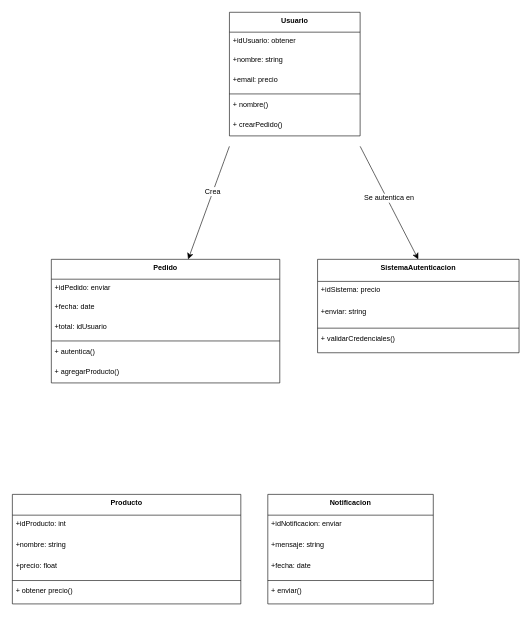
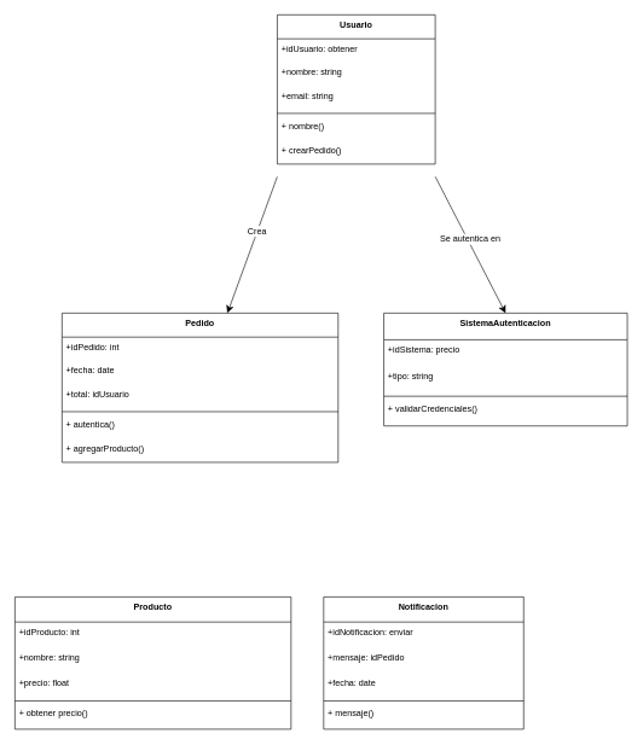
- <mxCell id="5" value="+email: precio" style="text;strokeColor=none;fillColor=none;align=left;verticalAlign=top;spacingLeft=4;spacingRight=4;overflow=hidden;rotatable=0;points=[[0,0.5],[1,0.5]];portConstraint=eastwest;" vertex="1" parent="2"><mxGeometry y="99.143" width="218" height="33" as="geometry" /></mxCell>
+ <mxCell id="5" value="+email: string" style="text;strokeColor=none;fillColor=none;align=left;verticalAlign=top;spacingLeft=4;spacingRight=4;overflow=hidden;rotatable=0;points=[[0,0.5],[1,0.5]];portConstraint=eastwest;" vertex="1" parent="2"><mxGeometry y="99.143" width="218" height="33" as="geometry" /></mxCell>
- <mxCell id="15" value="+idPedido: enviar" style="text;strokeColor=none;fillColor=none;align=left;verticalAlign=top;spacingLeft=4;spacingRight=4;overflow=hidden;rotatable=0;points=[[0,0.5],[1,0.5]];portConstraint=eastwest;" vertex="1" parent="14"><mxGeometry y="33.143" width="381" height="33" as="geometry" /></mxCell>
+ <mxCell id="15" value="+idPedido: int" style="text;strokeColor=none;fillColor=none;align=left;verticalAlign=top;spacingLeft=4;spacingRight=4;overflow=hidden;rotatable=0;points=[[0,0.5],[1,0.5]];portConstraint=eastwest;" vertex="1" parent="14"><mxGeometry y="33.143" width="381" height="33" as="geometry" /></mxCell>
- <mxCell id="11" value="+enviar: string" style="text;strokeColor=none;fillColor=none;align=left;verticalAlign=top;spacingLeft=4;spacingRight=4;overflow=hidden;rotatable=0;points=[[0,0.5],[1,0.5]];portConstraint=eastwest;" vertex="1" parent="9"><mxGeometry y="73.8" width="336" height="37" as="geometry" /></mxCell>
+ <mxCell id="11" value="+tipo: string" style="text;strokeColor=none;fillColor=none;align=left;verticalAlign=top;spacingLeft=4;spacingRight=4;overflow=hidden;rotatable=0;points=[[0,0.5],[1,0.5]];portConstraint=eastwest;" vertex="1" parent="9"><mxGeometry y="73.8" width="336" height="37" as="geometry" /></mxCell>
- <mxCell id="29" value="+mensaje: string" style="text;strokeColor=none;fillColor=none;align=left;verticalAlign=top;spacingLeft=4;spacingRight=4;overflow=hidden;rotatable=0;points=[[0,0.5],[1,0.5]];portConstraint=eastwest;" vertex="1" parent="27"><mxGeometry y="69.667" width="276" height="35" as="geometry" /></mxCell>
+ <mxCell id="29" value="+mensaje: idPedido" style="text;strokeColor=none;fillColor=none;align=left;verticalAlign=top;spacingLeft=4;spacingRight=4;overflow=hidden;rotatable=0;points=[[0,0.5],[1,0.5]];portConstraint=eastwest;" vertex="1" parent="27"><mxGeometry y="69.667" width="276" height="35" as="geometry" /></mxCell>
- <mxCell id="32" value="+ enviar()" style="text;strokeColor=none;fillColor=none;align=left;verticalAlign=top;spacingLeft=4;spacingRight=4;overflow=hidden;rotatable=0;points=[[0,0.5],[1,0.5]];portConstraint=eastwest;" vertex="1" parent="27"><mxGeometry y="147.667" width="276" height="35" as="geometry" /></mxCell>
+ <mxCell id="32" value="+ mensaje()" style="text;strokeColor=none;fillColor=none;align=left;verticalAlign=top;spacingLeft=4;spacingRight=4;overflow=hidden;rotatable=0;points=[[0,0.5],[1,0.5]];portConstraint=eastwest;" vertex="1" parent="27"><mxGeometry y="147.667" width="276" height="35" as="geometry" /></mxCell>
